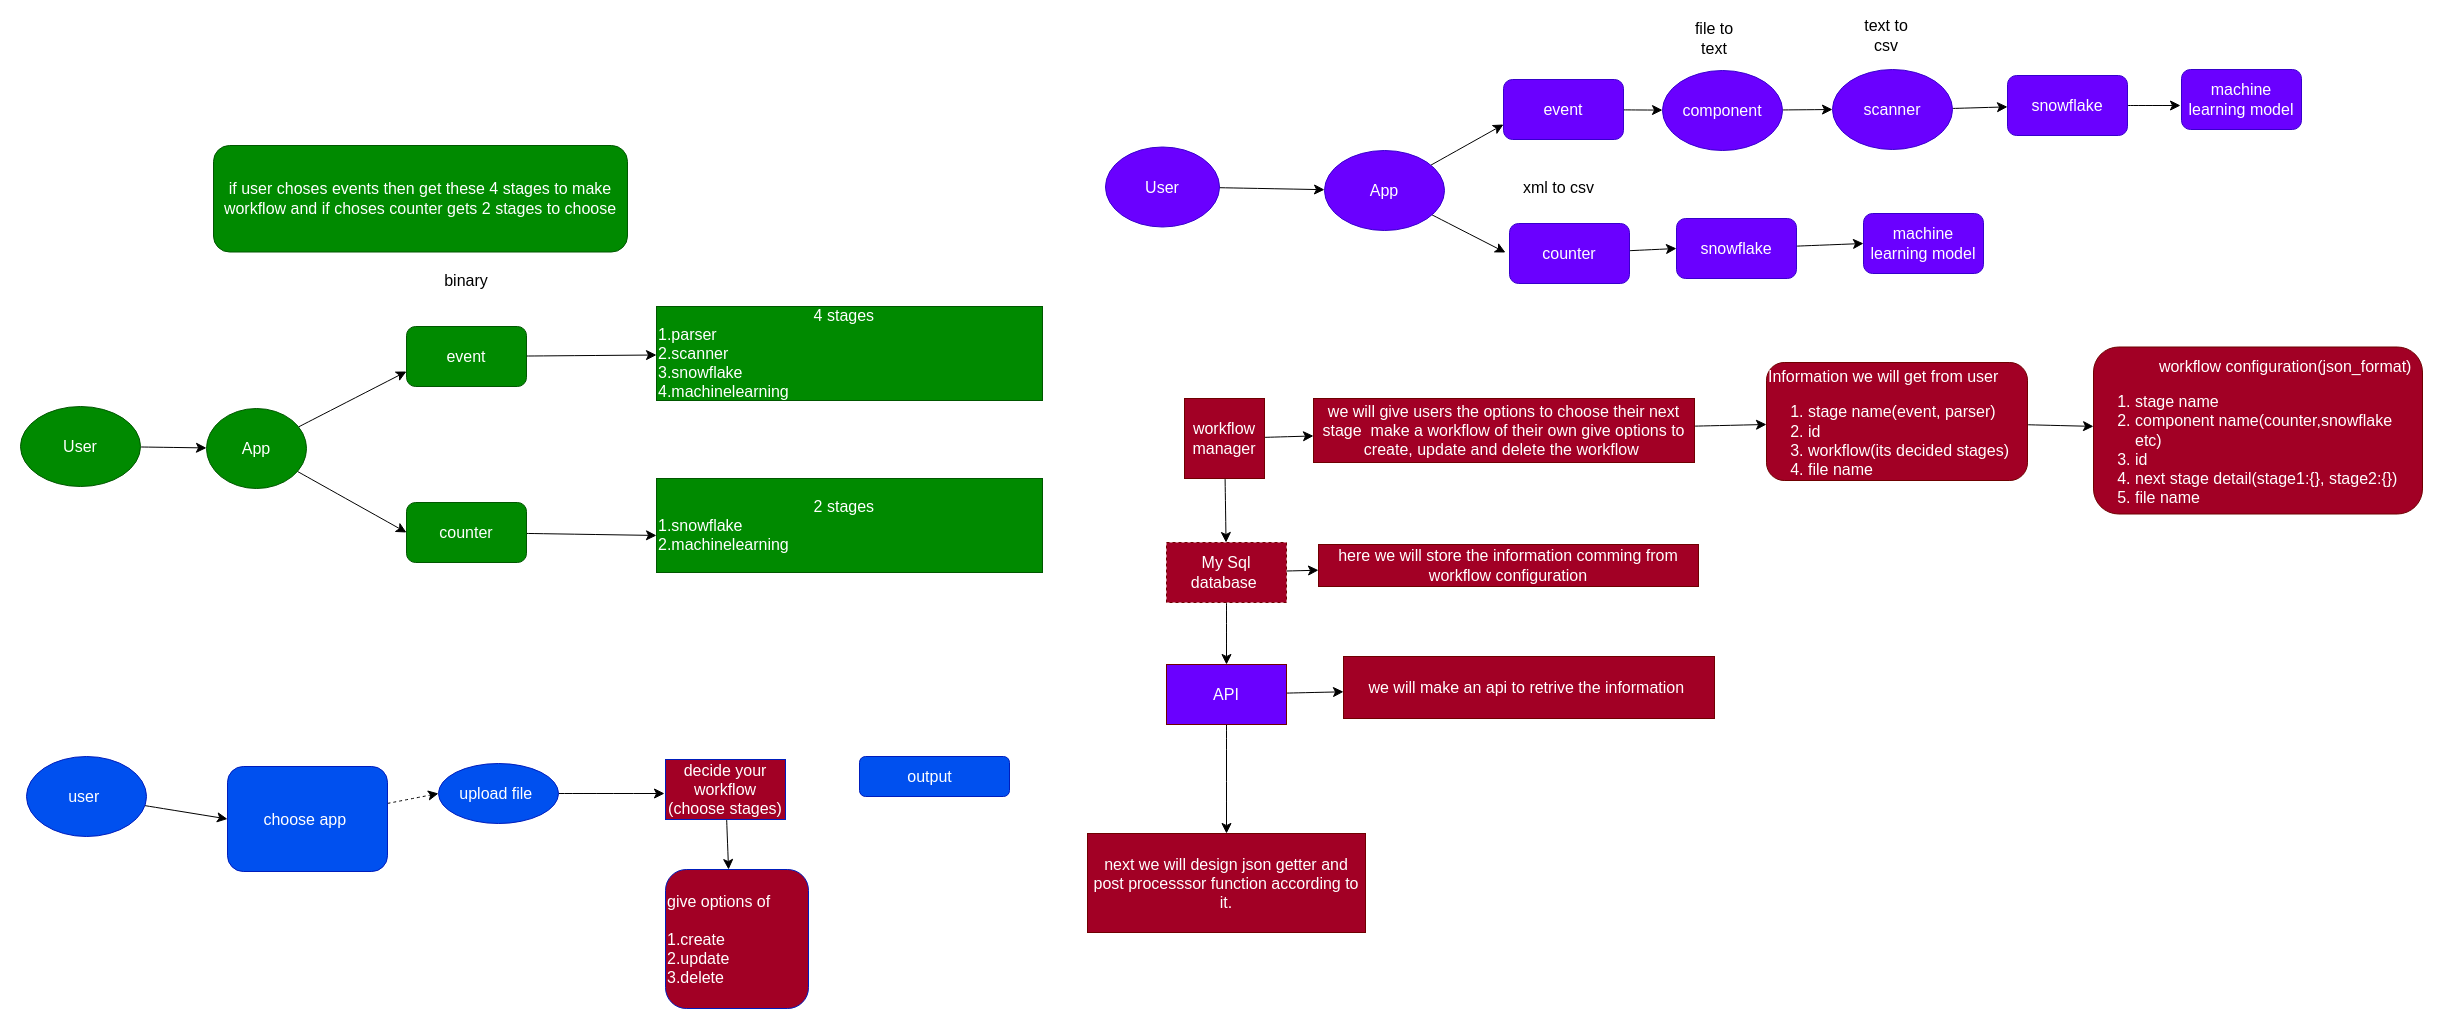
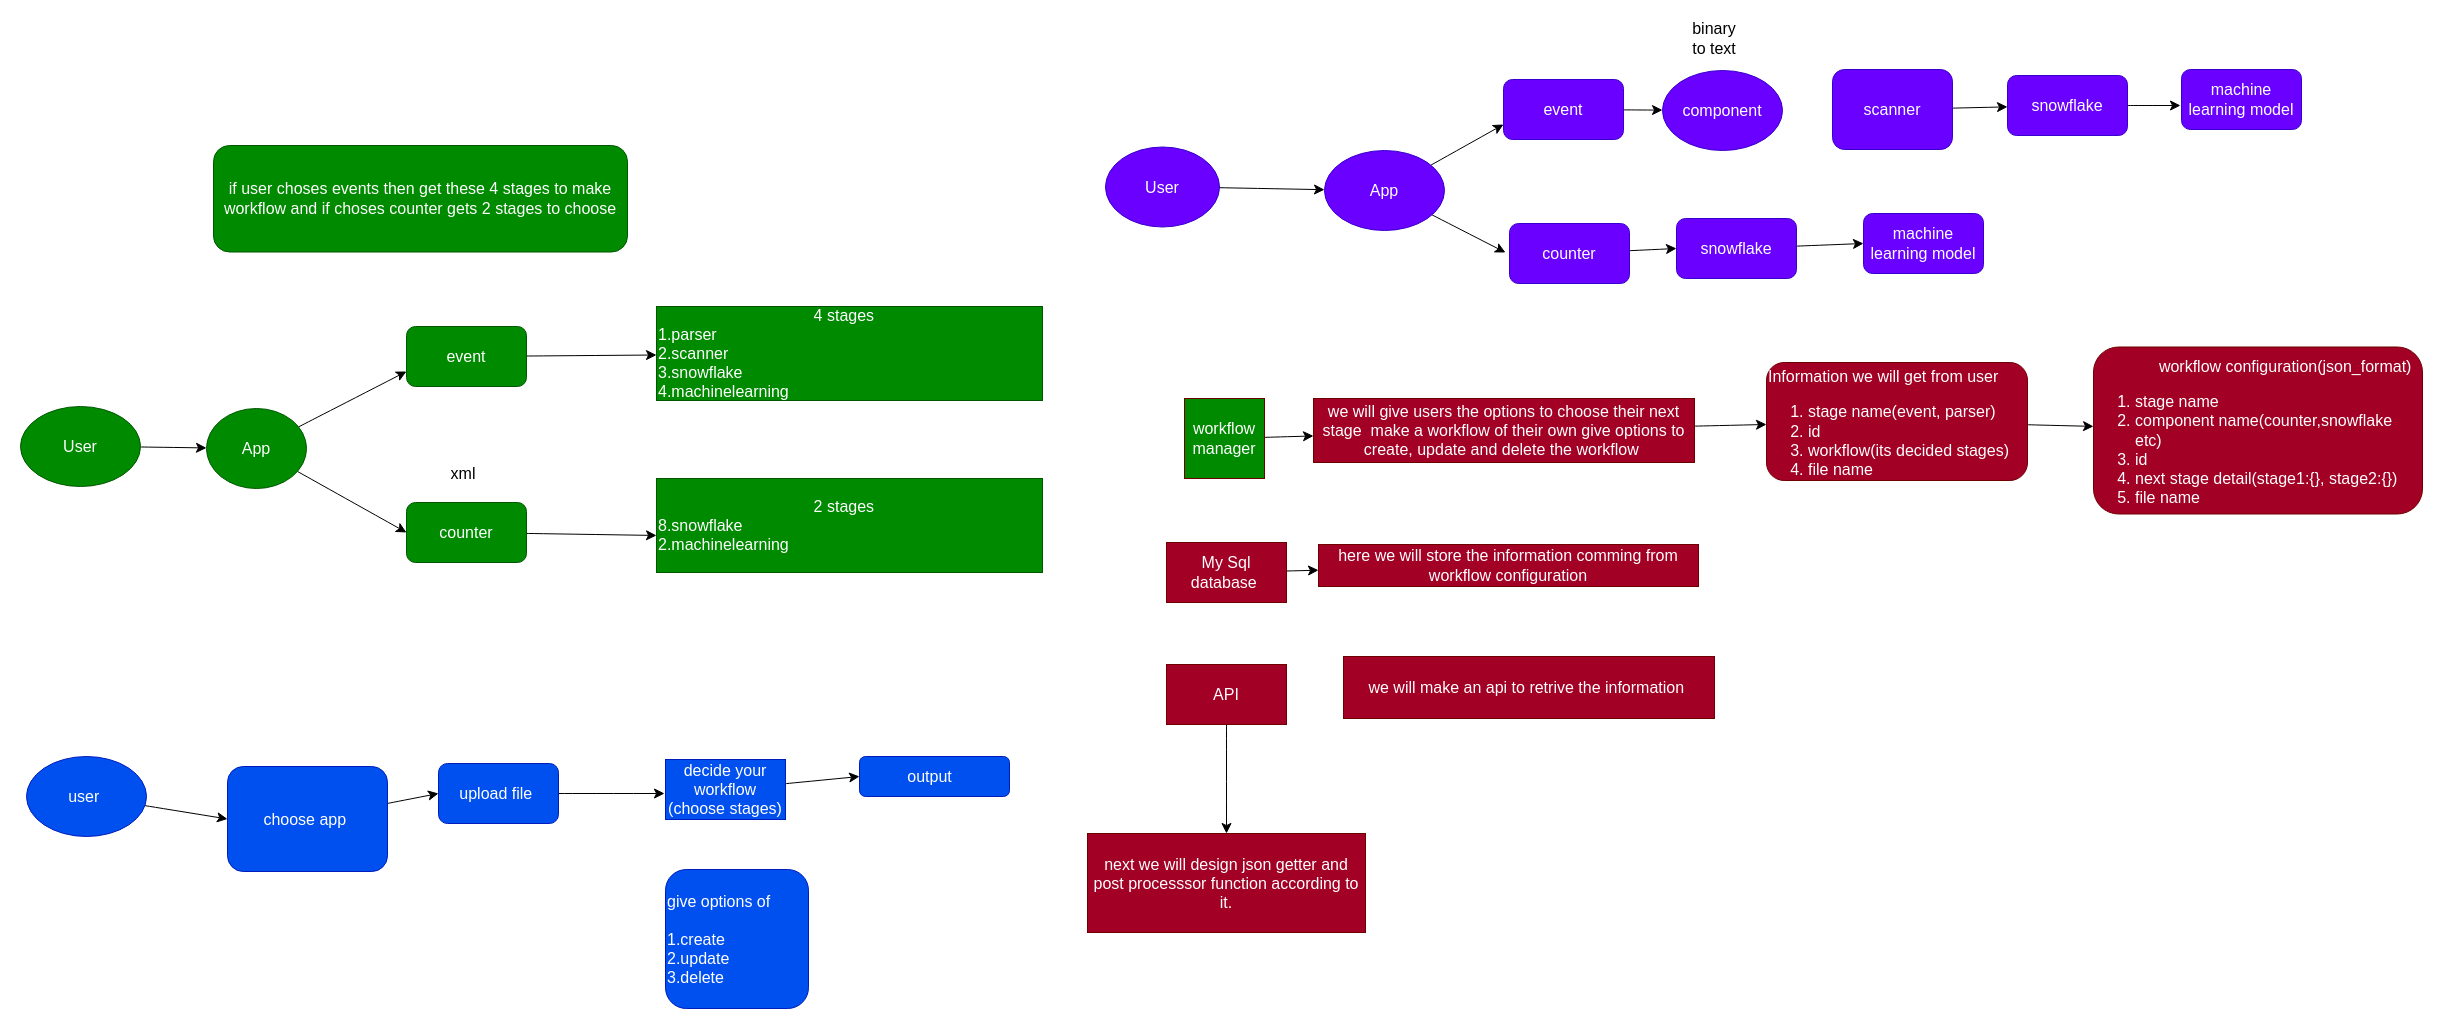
- <mxCell id="20" value="text to csv" style="text;html=1;strokeColor=none;fillColor=none;align=center;verticalAlign=middle;whiteSpace=wrap;rounded=0;fontSize=16;" vertex="1" parent="1"><mxGeometry x="1856" y="20" width="60" height="30" as="geometry" /></mxCell>
- <mxCell id="19" value="file to text" style="text;html=1;strokeColor=none;fillColor=none;align=center;verticalAlign=middle;whiteSpace=wrap;rounded=0;fontSize=16;" vertex="1" parent="1"><mxGeometry x="1684" y="26" width="60" height="24" as="geometry" /></mxCell>
+ <mxCell id="19" value="binary to text" style="text;html=1;strokeColor=none;fillColor=none;align=center;verticalAlign=middle;whiteSpace=wrap;rounded=0;fontSize=16;" vertex="1" parent="1"><mxGeometry x="1684" y="26" width="60" height="24" as="geometry" /></mxCell>
- <mxCell id="14" style="edgeStyle=none;curved=1;rounded=0;orthogonalLoop=1;jettySize=auto;html=1;entryX=0;entryY=0.5;entryDx=0;entryDy=0;fontSize=12;startSize=8;endSize=8;" edge="1" parent="1" source="15" target="17"><mxGeometry relative="1" as="geometry" /></mxCell>
- <mxCell id="17" value="scanner" style="ellipse;whiteSpace=wrap;html=1;fontSize=16;fillColor=#6a00ff;fontColor=#ffffff;strokeColor=#3700CC;" vertex="1" parent="1"><mxGeometry x="1832" y="69" width="120" height="80" as="geometry" /></mxCell>
+ <mxCell id="17" value="scanner" style="whiteSpace=wrap;html=1;fontSize=16;fillColor=#6a00ff;fontColor=#ffffff;strokeColor=#3700CC;rounded=1;" vertex="1" parent="1"><mxGeometry x="1832" y="69" width="120" height="80" as="geometry" /></mxCell>
- <mxCell id="18" value="xml to csv" style="text;html=1;strokeColor=none;fillColor=none;align=center;verticalAlign=middle;whiteSpace=wrap;rounded=0;fontSize=16;" vertex="1" parent="1"><mxGeometry x="1519" y="162" width="79" height="49" as="geometry" /></mxCell>
- <mxCell id="45" value="binary" style="text;html=1;strokeColor=none;fillColor=none;align=center;verticalAlign=middle;whiteSpace=wrap;rounded=0;fontSize=16;" vertex="1" parent="1"><mxGeometry x="436" y="265" width="60" height="30" as="geometry" /></mxCell>
- <mxCell id="26" value="workflow manager" style="whiteSpace=wrap;html=1;aspect=fixed;fontSize=16;fillColor=#a20025;fontColor=#ffffff;strokeColor=#6F0000;" vertex="1" parent="1"><mxGeometry x="1184" y="398" width="80" height="80" as="geometry" /></mxCell>
+ <mxCell id="26" value="workflow manager" style="whiteSpace=wrap;html=1;aspect=fixed;fontSize=16;fillColor=#008a00;fontColor=#ffffff;strokeColor=#6F0000;" vertex="1" parent="1"><mxGeometry x="1184" y="398" width="80" height="80" as="geometry" /></mxCell>
+ <mxCell id="46" value="xml" style="text;html=1;strokeColor=none;fillColor=none;align=center;verticalAlign=middle;whiteSpace=wrap;rounded=0;fontSize=16;" vertex="1" parent="1"><mxGeometry x="433" y="458" width="60" height="30" as="geometry" /></mxCell>
- <mxCell id="24" value="" style="edgeStyle=none;curved=1;rounded=0;orthogonalLoop=1;jettySize=auto;html=1;fontSize=12;startSize=8;endSize=8;" edge="1" parent="1" source="26" target="31"><mxGeometry relative="1" as="geometry" /></mxCell>
- <mxCell id="48" value="&lt;div style=&quot;&quot;&gt;&lt;div style=&quot;&quot;&gt;&lt;div style=&quot;text-align: center;&quot;&gt;&amp;nbsp; &amp;nbsp; &amp;nbsp; &amp;nbsp; &amp;nbsp; &amp;nbsp; &amp;nbsp; &amp;nbsp; &amp;nbsp; &amp;nbsp; &amp;nbsp; &amp;nbsp; &amp;nbsp; &amp;nbsp; &amp;nbsp; &amp;nbsp; &amp;nbsp; &amp;nbsp;2 stages&lt;/div&gt;&lt;/div&gt;&lt;/div&gt;1.snowflake&lt;br&gt;2.machinelearning" style="rounded=0;whiteSpace=wrap;html=1;fontSize=16;align=left;fillColor=#008a00;fontColor=#ffffff;strokeColor=#005700;" vertex="1" parent="1"><mxGeometry x="656" y="478" width="386" height="94" as="geometry" /></mxCell>
+ <mxCell id="48" value="&lt;div style=&quot;&quot;&gt;&lt;div style=&quot;&quot;&gt;&lt;div style=&quot;text-align: center;&quot;&gt;&amp;nbsp; &amp;nbsp; &amp;nbsp; &amp;nbsp; &amp;nbsp; &amp;nbsp; &amp;nbsp; &amp;nbsp; &amp;nbsp; &amp;nbsp; &amp;nbsp; &amp;nbsp; &amp;nbsp; &amp;nbsp; &amp;nbsp; &amp;nbsp; &amp;nbsp; &amp;nbsp;2 stages&lt;/div&gt;&lt;/div&gt;&lt;/div&gt;8.snowflake&lt;br&gt;2.machinelearning" style="rounded=0;whiteSpace=wrap;html=1;fontSize=16;align=left;fillColor=#008a00;fontColor=#ffffff;strokeColor=#005700;" vertex="1" parent="1"><mxGeometry x="656" y="478" width="386" height="94" as="geometry" /></mxCell>
- <mxCell id="31" value="My Sql database&amp;nbsp;" style="rounded=0;whiteSpace=wrap;html=1;fontSize=16;fillColor=#a20025;fontColor=#ffffff;strokeColor=#6F0000;dashed=1;" vertex="1" parent="1"><mxGeometry x="1166" y="542" width="120" height="60" as="geometry" /></mxCell>
+ <mxCell id="31" value="My Sql database&amp;nbsp;" style="rounded=0;whiteSpace=wrap;html=1;fontSize=16;fillColor=#a20025;fontColor=#ffffff;strokeColor=#6F0000;" vertex="1" parent="1"><mxGeometry x="1166" y="542" width="120" height="60" as="geometry" /></mxCell>
- <mxCell id="29" value="" style="edgeStyle=none;curved=1;rounded=0;orthogonalLoop=1;jettySize=auto;html=1;fontSize=12;startSize=8;endSize=8;" edge="1" parent="1" source="31" target="34"><mxGeometry relative="1" as="geometry" /></mxCell>
- <mxCell id="33" value="" style="edgeStyle=none;curved=1;rounded=0;orthogonalLoop=1;jettySize=auto;html=1;fontSize=12;startSize=8;endSize=8;" edge="1" parent="1" source="34" target="49"><mxGeometry relative="1" as="geometry" /></mxCell>
- <mxCell id="34" value="API" style="rounded=0;whiteSpace=wrap;html=1;fontSize=16;fillColor=#6a00ff;fontColor=#ffffff;strokeColor=#6F0000;" vertex="1" parent="1"><mxGeometry x="1166" y="664" width="120" height="60" as="geometry" /></mxCell>
+ <mxCell id="34" value="API" style="rounded=0;whiteSpace=wrap;html=1;fontSize=16;fillColor=#a20025;fontColor=#ffffff;strokeColor=#6F0000;" vertex="1" parent="1"><mxGeometry x="1166" y="664" width="120" height="60" as="geometry" /></mxCell>
+ <mxCell id="56" style="edgeStyle=none;curved=1;rounded=0;orthogonalLoop=1;jettySize=auto;html=1;entryX=0;entryY=0.5;entryDx=0;entryDy=0;fontSize=12;startSize=8;endSize=8;" edge="1" parent="1" source="58" target="60"><mxGeometry relative="1" as="geometry" /></mxCell>
- <mxCell id="58" value="decide your workflow (choose stages)" style="rounded=0;whiteSpace=wrap;html=1;fontSize=16;fillColor=#a20025;fontColor=#ffffff;strokeColor=#001DBC;" vertex="1" parent="1"><mxGeometry x="665" y="759" width="120" height="60" as="geometry" /></mxCell>
+ <mxCell id="58" value="decide your workflow (choose stages)" style="rounded=0;whiteSpace=wrap;html=1;fontSize=16;fillColor=#0050ef;fontColor=#ffffff;strokeColor=#001DBC;" vertex="1" parent="1"><mxGeometry x="665" y="759" width="120" height="60" as="geometry" /></mxCell>
- <mxCell id="55" value="upload file&amp;nbsp;" style="ellipse;whiteSpace=wrap;html=1;fontSize=16;fillColor=#0050ef;fontColor=#ffffff;strokeColor=#001DBC;" vertex="1" parent="1"><mxGeometry x="438" y="763" width="120" height="60" as="geometry" /></mxCell>
+ <mxCell id="55" value="upload file&amp;nbsp;" style="rounded=1;whiteSpace=wrap;html=1;fontSize=16;fillColor=#0050ef;fontColor=#ffffff;strokeColor=#001DBC;" vertex="1" parent="1"><mxGeometry x="438" y="763" width="120" height="60" as="geometry" /></mxCell>
- <mxCell id="52" style="edgeStyle=none;curved=1;rounded=0;orthogonalLoop=1;jettySize=auto;html=1;entryX=0;entryY=0.5;entryDx=0;entryDy=0;fontSize=12;startSize=8;endSize=8;dashed=1;" edge="1" parent="1" source="53" target="55"><mxGeometry relative="1" as="geometry" /></mxCell>
+ <mxCell id="52" style="edgeStyle=none;curved=1;rounded=0;orthogonalLoop=1;jettySize=auto;html=1;entryX=0;entryY=0.5;entryDx=0;entryDy=0;fontSize=12;startSize=8;endSize=8;" edge="1" parent="1" source="53" target="55"><mxGeometry relative="1" as="geometry" /></mxCell>
- <mxCell id="57" style="edgeStyle=none;curved=1;rounded=0;orthogonalLoop=1;jettySize=auto;html=1;entryX=0.441;entryY=0;entryDx=0;entryDy=0;entryPerimeter=0;fontSize=12;startSize=8;endSize=8;" edge="1" parent="1" source="58" target="59"><mxGeometry relative="1" as="geometry" /></mxCell>
- <mxCell id="59" value="give options of&amp;nbsp;&lt;br&gt;&lt;br&gt;1.create&lt;br&gt;2.update&amp;nbsp;&lt;br&gt;3.delete" style="rounded=1;whiteSpace=wrap;html=1;fontSize=16;align=left;fillColor=#a20025;fontColor=#ffffff;strokeColor=#001DBC;" vertex="1" parent="1"><mxGeometry x="665" y="869" width="143" height="139" as="geometry" /></mxCell>
+ <mxCell id="59" value="give options of&amp;nbsp;&lt;br&gt;&lt;br&gt;1.create&lt;br&gt;2.update&amp;nbsp;&lt;br&gt;3.delete" style="rounded=1;whiteSpace=wrap;html=1;fontSize=16;align=left;fillColor=#0050ef;fontColor=#ffffff;strokeColor=#001DBC;" vertex="1" parent="1"><mxGeometry x="665" y="869" width="143" height="139" as="geometry" /></mxCell>
